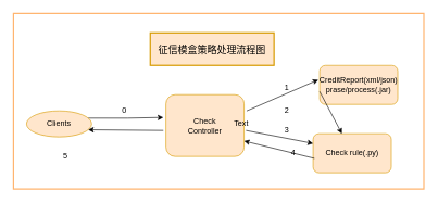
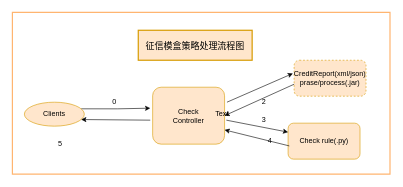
- <mxCell id="7" value="CreditReport(xml/json)&lt;br&gt;prase/process(.jar)" style="rounded=1;whiteSpace=wrap;html=1;fillColor=#ffe6cc;strokeColor=#d79b00;" parent="1" vertex="1"><mxGeometry x="490" y="100" width="120" height="60" as="geometry" /></mxCell>
+ <mxCell id="7" value="CreditReport(xml/json)&lt;br&gt;prase/process(.jar)" style="rounded=1;whiteSpace=wrap;html=1;fillColor=#ffe6cc;strokeColor=#d79b00;dashed=1;" parent="1" vertex="1"><mxGeometry x="490" y="100" width="120" height="60" as="geometry" /></mxCell>
- <mxCell id="12" value="1" style="text;html=1;strokeColor=none;fillColor=none;align=center;verticalAlign=middle;whiteSpace=wrap;rounded=0;" parent="1" vertex="1"><mxGeometry x="420" y="125" width="40" height="20" as="geometry" /></mxCell>
- <mxCell id="11" value="" style="endArrow=classic;html=1;exitX=0;exitY=0.667;exitDx=0;exitDy=0;exitPerimeter=0;" parent="1" source="7" target="8" edge="1"><mxGeometry width="50" height="50" relative="1" as="geometry"><mxPoint x="340" y="250" as="sourcePoint" /><mxPoint x="390" y="200" as="targetPoint" /></mxGeometry></mxCell>
+ <mxCell id="11" value="" style="endArrow=classic;html=1;exitX=0;exitY=0.667;exitDx=0;exitDy=0;entryX=1;entryY=0.5;entryDx=0;entryDy=0;exitPerimeter=0;" parent="1" source="7" target="6" edge="1"><mxGeometry width="50" height="50" relative="1" as="geometry"><mxPoint x="340" y="250" as="sourcePoint" /><mxPoint x="390" y="200" as="targetPoint" /></mxGeometry></mxCell>
